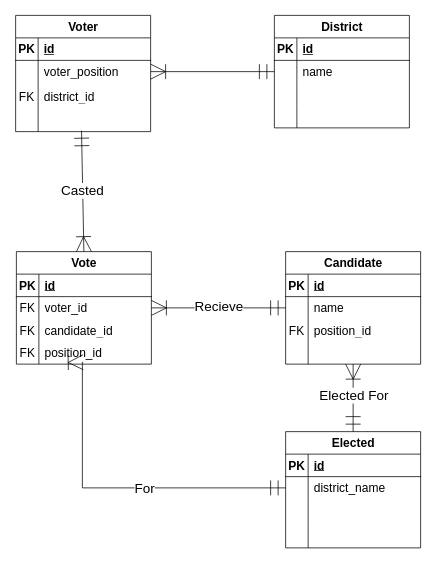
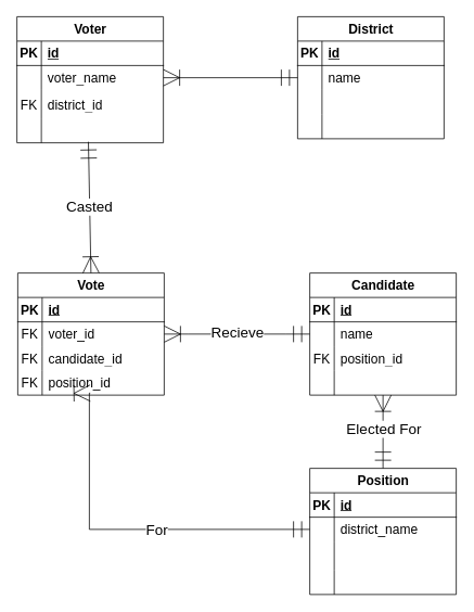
- <mxCell id="8" value="voter_position" style="shape=partialRectangle;connectable=0;fillColor=none;top=0;left=0;bottom=0;right=0;align=left;spacingLeft=6;overflow=hidden;whiteSpace=wrap;html=1;fontSize=16;" vertex="1" parent="6"><mxGeometry x="30" width="150" height="30" as="geometry"><mxRectangle width="150" height="30" as="alternateBounds" /></mxGeometry></mxCell>
+ <mxCell id="8" value="voter_name" style="shape=partialRectangle;connectable=0;fillColor=none;top=0;left=0;bottom=0;right=0;align=left;spacingLeft=6;overflow=hidden;whiteSpace=wrap;html=1;fontSize=16;" vertex="1" parent="6"><mxGeometry x="30" width="150" height="30" as="geometry"><mxRectangle width="150" height="30" as="alternateBounds" /></mxGeometry></mxCell>
- <mxCell id="55" value="Elected" style="shape=table;startSize=30;container=1;collapsible=1;childLayout=tableLayout;fixedRows=1;rowLines=0;fontStyle=1;align=center;resizeLast=1;html=1;fontSize=16;" vertex="1" parent="1"><mxGeometry x="380" y="575" width="180" height="155" as="geometry" /></mxCell>
+ <mxCell id="55" value="Position" style="shape=table;startSize=30;container=1;collapsible=1;childLayout=tableLayout;fixedRows=1;rowLines=0;fontStyle=1;align=center;resizeLast=1;html=1;fontSize=16;" vertex="1" parent="1"><mxGeometry x="380" y="575" width="180" height="155" as="geometry" /></mxCell>
